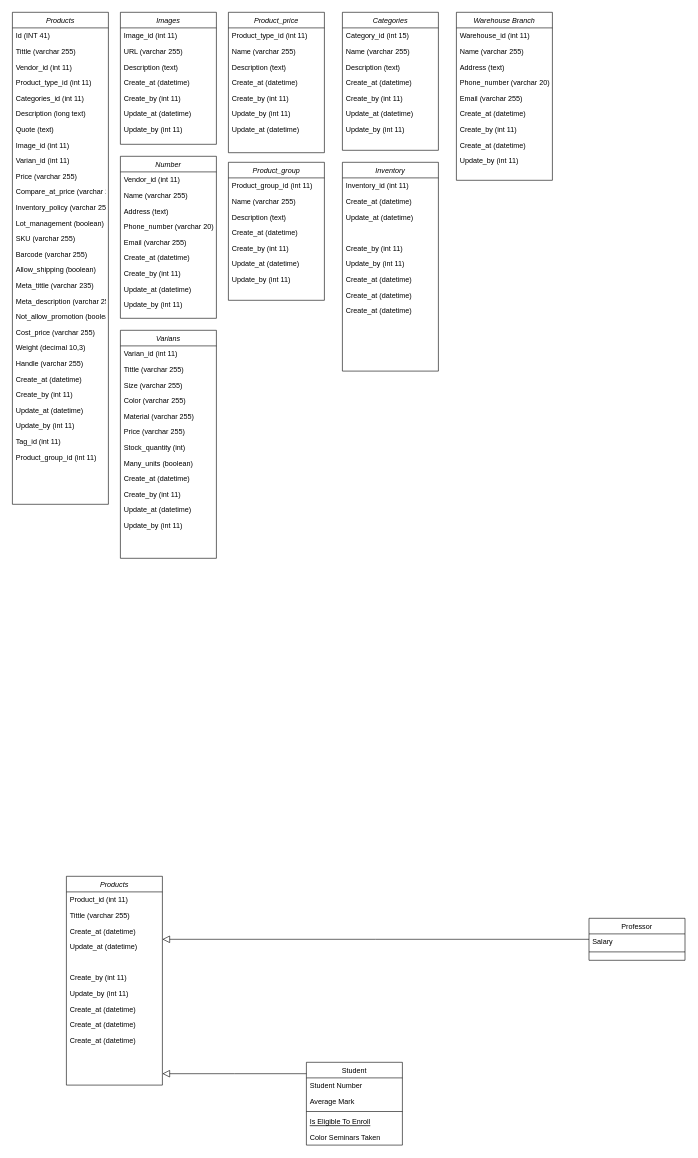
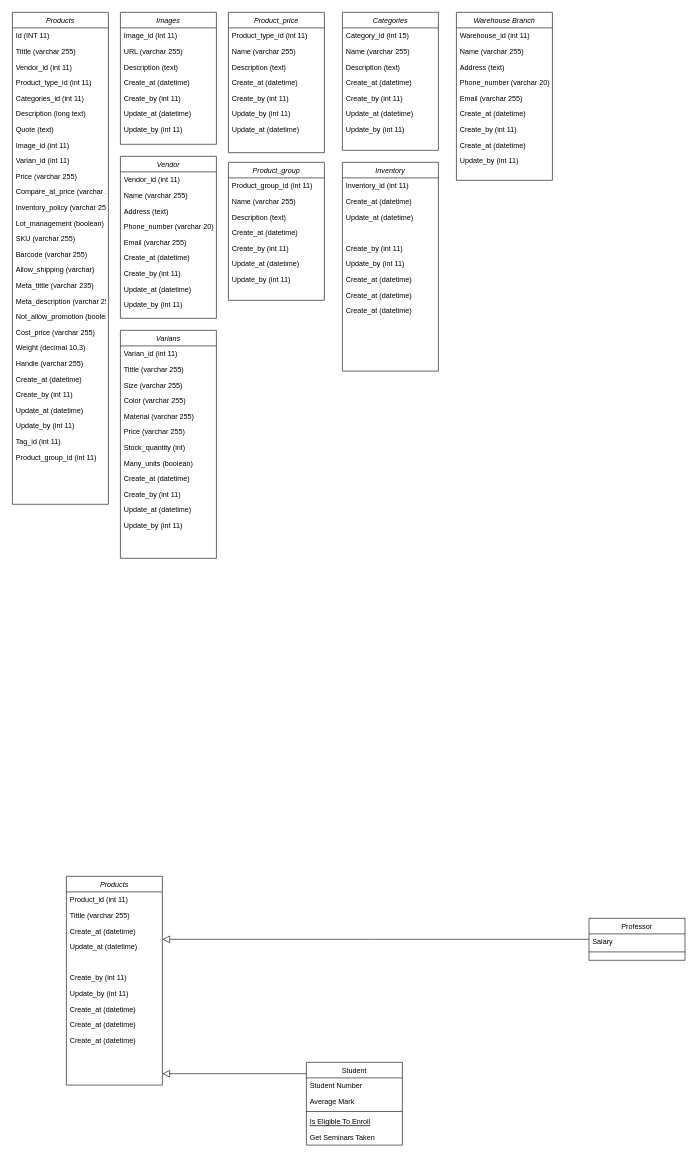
- <mxCell id="62" value="Id (INT 41)" style="text;align=left;verticalAlign=top;spacingLeft=4;spacingRight=4;overflow=hidden;rotatable=0;points=[[0,0.5],[1,0.5]];portConstraint=eastwest;" vertex="1" parent="61"><mxGeometry y="26" width="160" height="26" as="geometry" /></mxCell>
+ <mxCell id="62" value="Id (INT 11)" style="text;align=left;verticalAlign=top;spacingLeft=4;spacingRight=4;overflow=hidden;rotatable=0;points=[[0,0.5],[1,0.5]];portConstraint=eastwest;" vertex="1" parent="61"><mxGeometry y="26" width="160" height="26" as="geometry" /></mxCell>
- <mxCell id="24" value="Number" style="swimlane;fontStyle=2;align=center;verticalAlign=top;childLayout=stackLayout;horizontal=1;startSize=26;horizontalStack=0;resizeParent=1;resizeLast=0;collapsible=1;marginBottom=0;rounded=0;shadow=0;strokeWidth=1;" vertex="1" parent="1"><mxGeometry x="200" y="260" width="160" height="270" as="geometry"><mxRectangle x="230" y="140" width="160" height="26" as="alternateBounds" /></mxGeometry></mxCell>
+ <mxCell id="24" value="Vendor" style="swimlane;fontStyle=2;align=center;verticalAlign=top;childLayout=stackLayout;horizontal=1;startSize=26;horizontalStack=0;resizeParent=1;resizeLast=0;collapsible=1;marginBottom=0;rounded=0;shadow=0;strokeWidth=1;" vertex="1" parent="1"><mxGeometry x="200" y="260" width="160" height="270" as="geometry"><mxRectangle x="230" y="140" width="160" height="26" as="alternateBounds" /></mxGeometry></mxCell>
- <mxCell id="77" value="Allow_shipping (boolean) &#10;" style="text;align=left;verticalAlign=top;spacingLeft=4;spacingRight=4;overflow=hidden;rotatable=0;points=[[0,0.5],[1,0.5]];portConstraint=eastwest;rounded=0;shadow=0;html=0;" vertex="1" parent="61"><mxGeometry y="416" width="160" height="26" as="geometry" /></mxCell>
+ <mxCell id="77" value="Allow_shipping (varchar) &#10;" style="text;align=left;verticalAlign=top;spacingLeft=4;spacingRight=4;overflow=hidden;rotatable=0;points=[[0,0.5],[1,0.5]];portConstraint=eastwest;rounded=0;shadow=0;html=0;" vertex="1" parent="61"><mxGeometry y="416" width="160" height="26" as="geometry" /></mxCell>
- <mxCell id="18" value="Color Seminars Taken" style="text;align=left;verticalAlign=top;spacingLeft=4;spacingRight=4;overflow=hidden;rotatable=0;points=[[0,0.5],[1,0.5]];portConstraint=eastwest;" parent="13" vertex="1"><mxGeometry y="112" width="160" height="26" as="geometry" /></mxCell>
+ <mxCell id="18" value="Get Seminars Taken" style="text;align=left;verticalAlign=top;spacingLeft=4;spacingRight=4;overflow=hidden;rotatable=0;points=[[0,0.5],[1,0.5]];portConstraint=eastwest;" parent="13" vertex="1"><mxGeometry y="112" width="160" height="26" as="geometry" /></mxCell>
